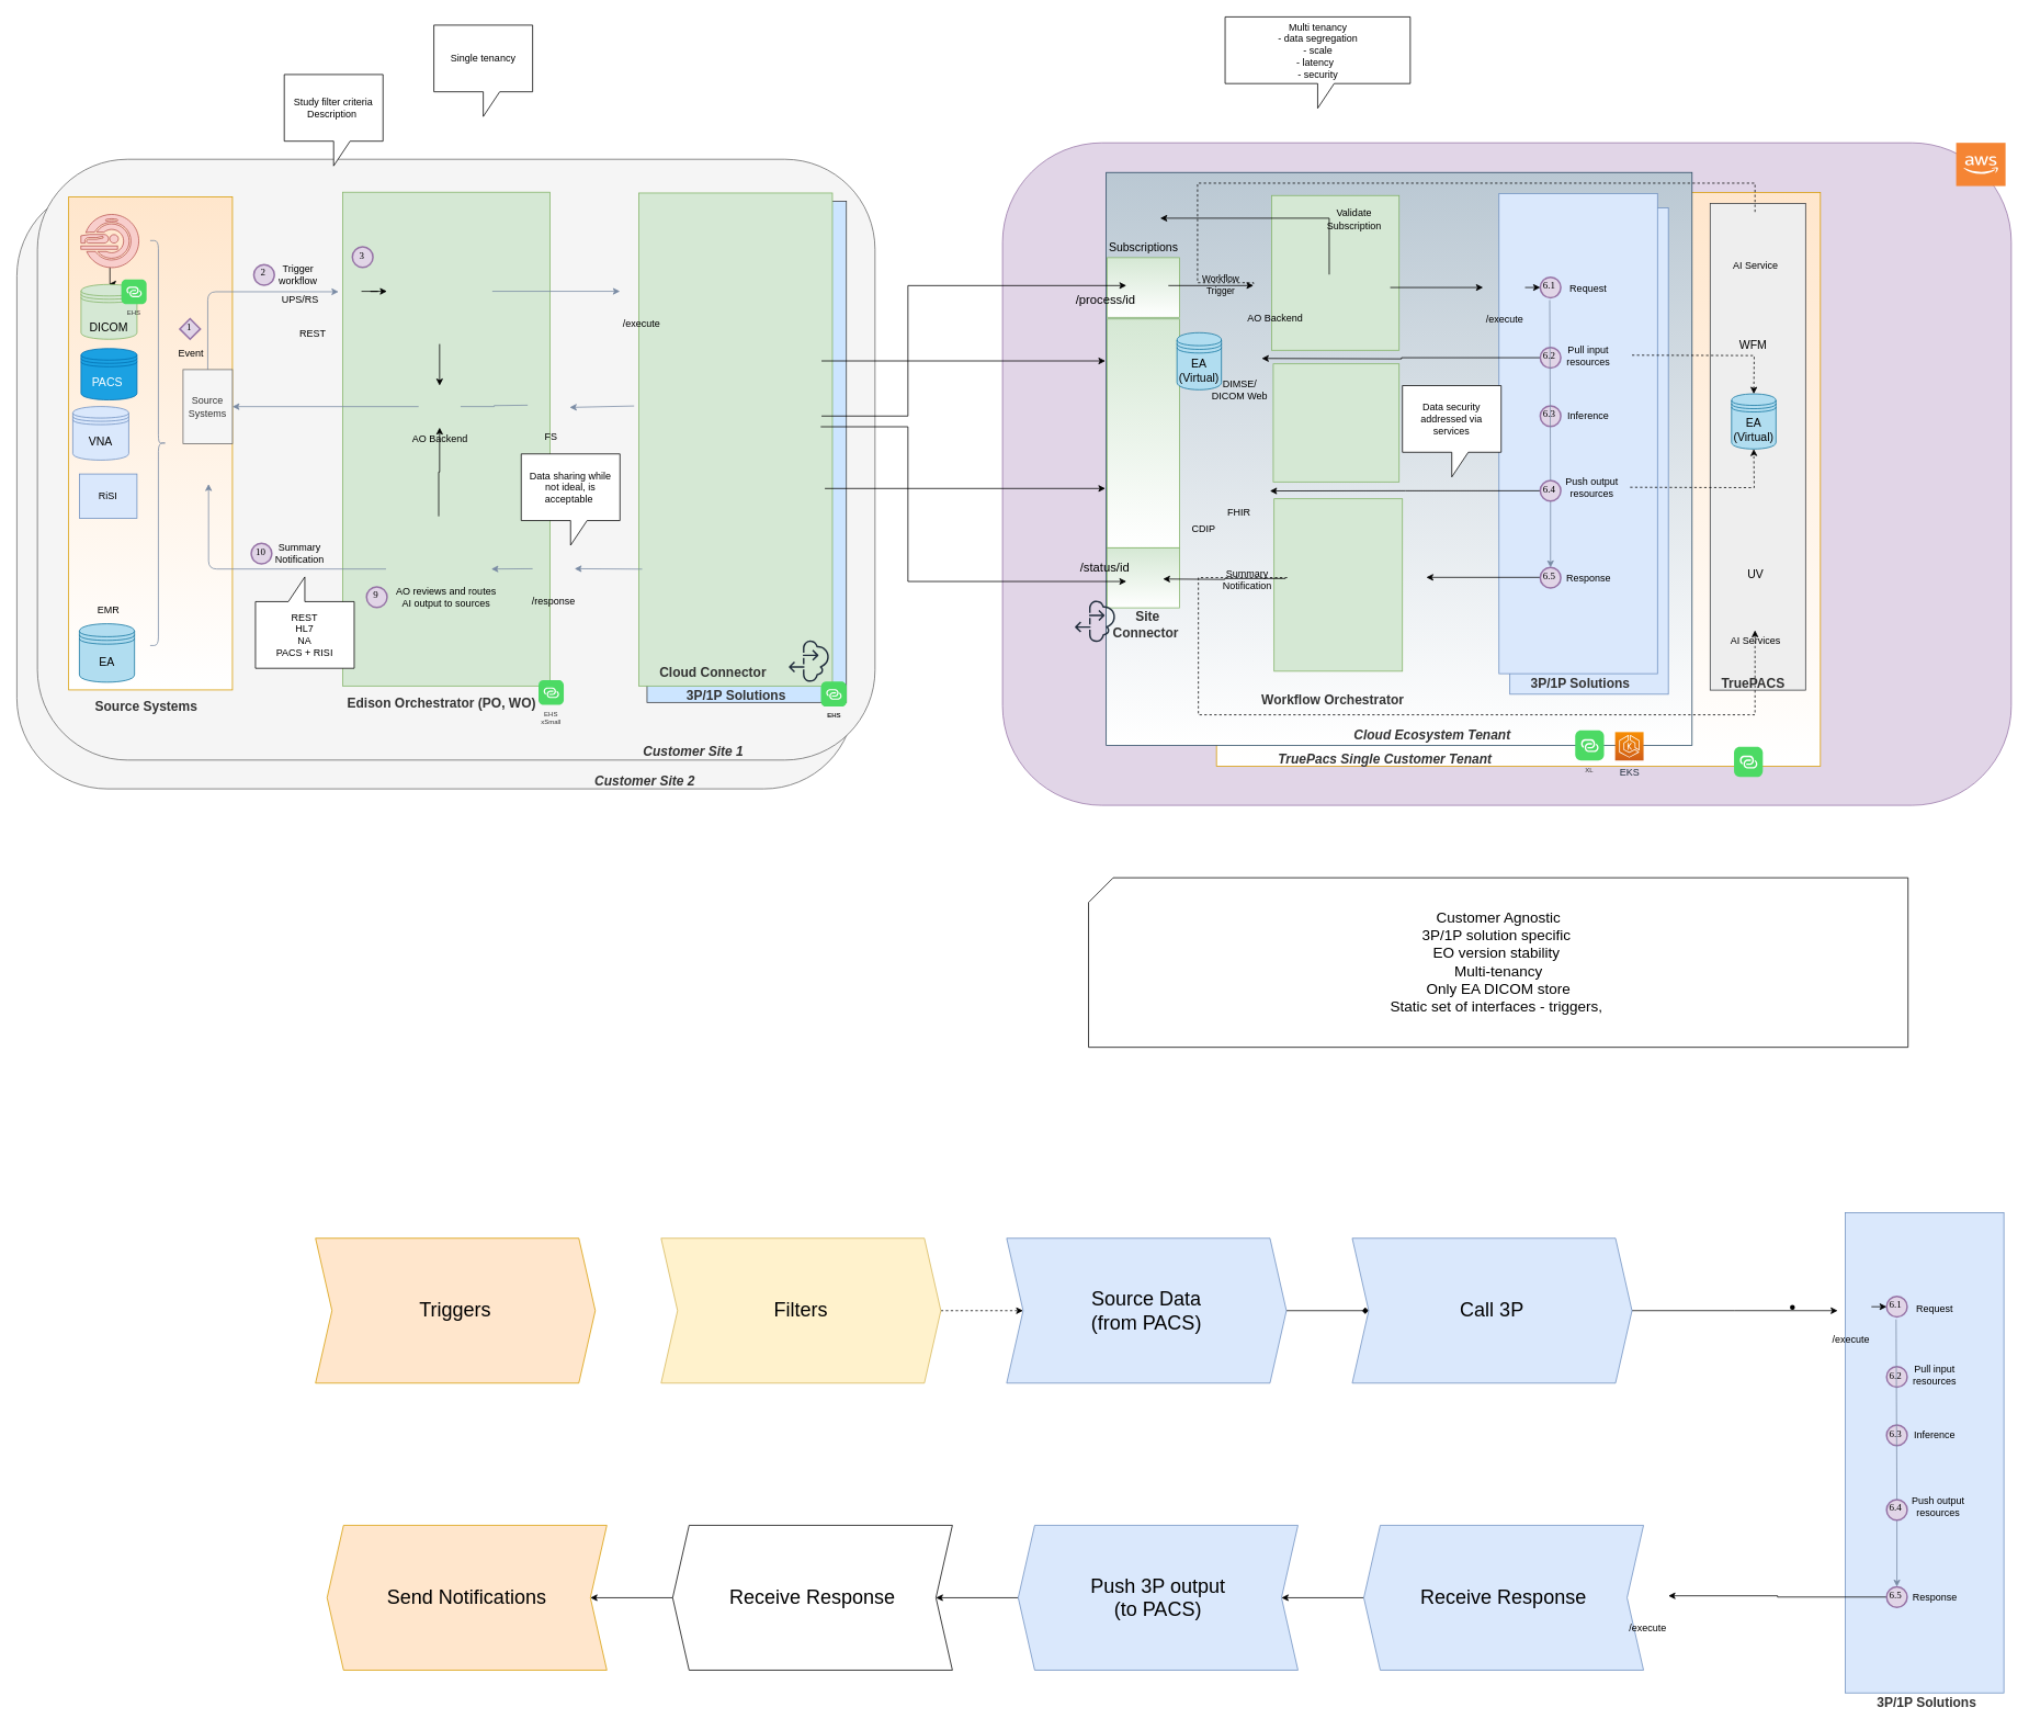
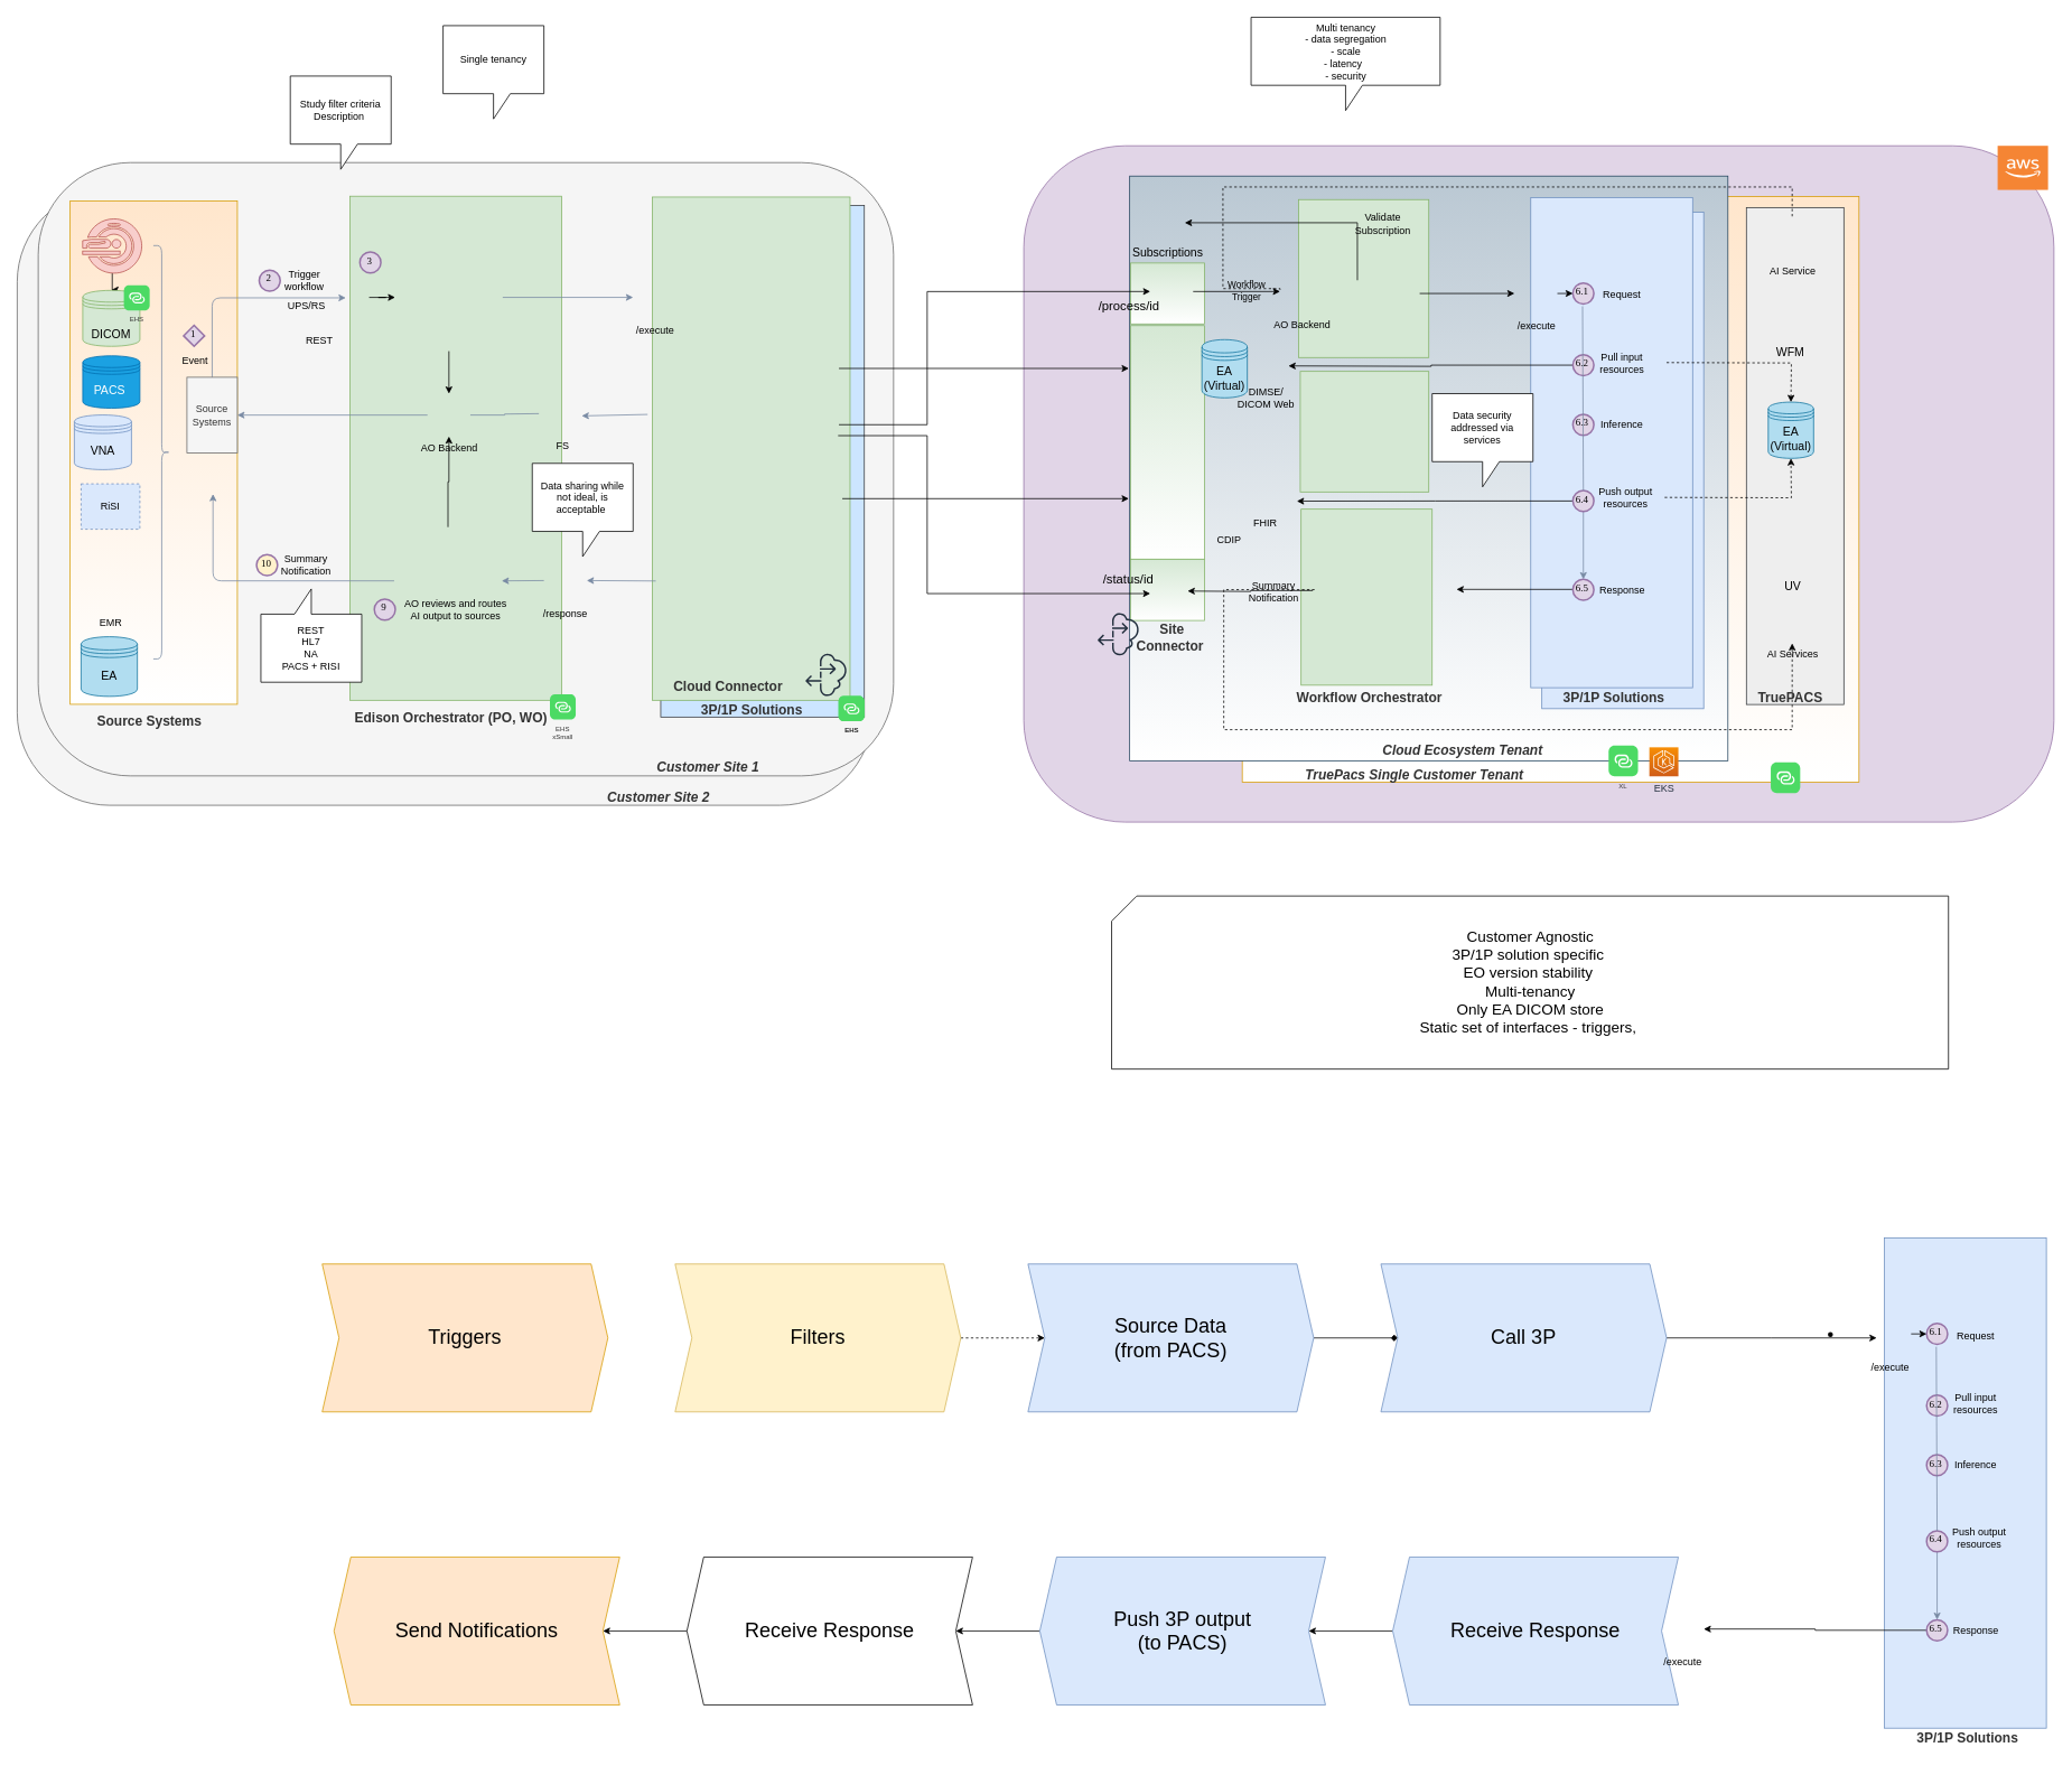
- <mxCell id="41" value="RiSI" style="rounded=0;whiteSpace=wrap;html=1;fillColor=#dae8fc;strokeColor=#6c8ebf;" parent="1" vertex="1"><mxGeometry x="96" y="575.41" width="70" height="54" as="geometry" /></mxCell>
+ <mxCell id="41" value="RiSI" style="rounded=0;whiteSpace=wrap;html=1;fillColor=#dae8fc;strokeColor=#6c8ebf;dashed=1;" parent="1" vertex="1"><mxGeometry x="96" y="575.41" width="70" height="54" as="geometry" /></mxCell>
- <mxCell id="36" value="10" style="ellipse;whiteSpace=wrap;html=1;aspect=fixed;strokeWidth=2;fontFamily=Tahoma;spacingBottom=4;spacingRight=2;strokeColor=#9673a6;fillColor=#e1d5e7;fontStyle=0" parent="1" vertex="1"><mxGeometry x="304.85" y="659.5" width="25" height="25" as="geometry" /></mxCell>
+ <mxCell id="36" value="10" style="ellipse;whiteSpace=wrap;html=1;aspect=fixed;strokeWidth=2;fontFamily=Tahoma;spacingBottom=4;spacingRight=2;strokeColor=#9673a6;fillColor=#fff2cc;fontStyle=0;" parent="1" vertex="1"><mxGeometry x="304.85" y="659.5" width="25" height="25" as="geometry" /></mxCell>
- <mxCell id="90" value="&lt;span style=&quot;font-size: 16px&quot;&gt;Workflow&amp;nbsp;&lt;/span&gt;&lt;span style=&quot;font-size: 16px&quot;&gt;Orchestrator&lt;/span&gt;" style="text;html=1;align=center;verticalAlign=middle;resizable=0;points=[];autosize=1;fontStyle=1;fontSize=16;labelBackgroundColor=none;fontColor=#333333;" parent="1" vertex="1"><mxGeometry x="1528.5" y="839.16" width="180" height="22" as="geometry" /></mxCell>
+ <mxCell id="90" value="&lt;span style=&quot;font-size: 16px&quot;&gt;Workflow&amp;nbsp;&lt;/span&gt;&lt;span style=&quot;font-size: 16px&quot;&gt;Orchestrator&lt;/span&gt;" style="text;html=1;align=center;verticalAlign=middle;resizable=0;points=[];autosize=1;fontStyle=1;fontSize=16;labelBackgroundColor=none;fontColor=#333333;" parent="1" vertex="1"><mxGeometry x="1538.5" y="819.16" width="180" height="22" as="geometry" /></mxCell>
